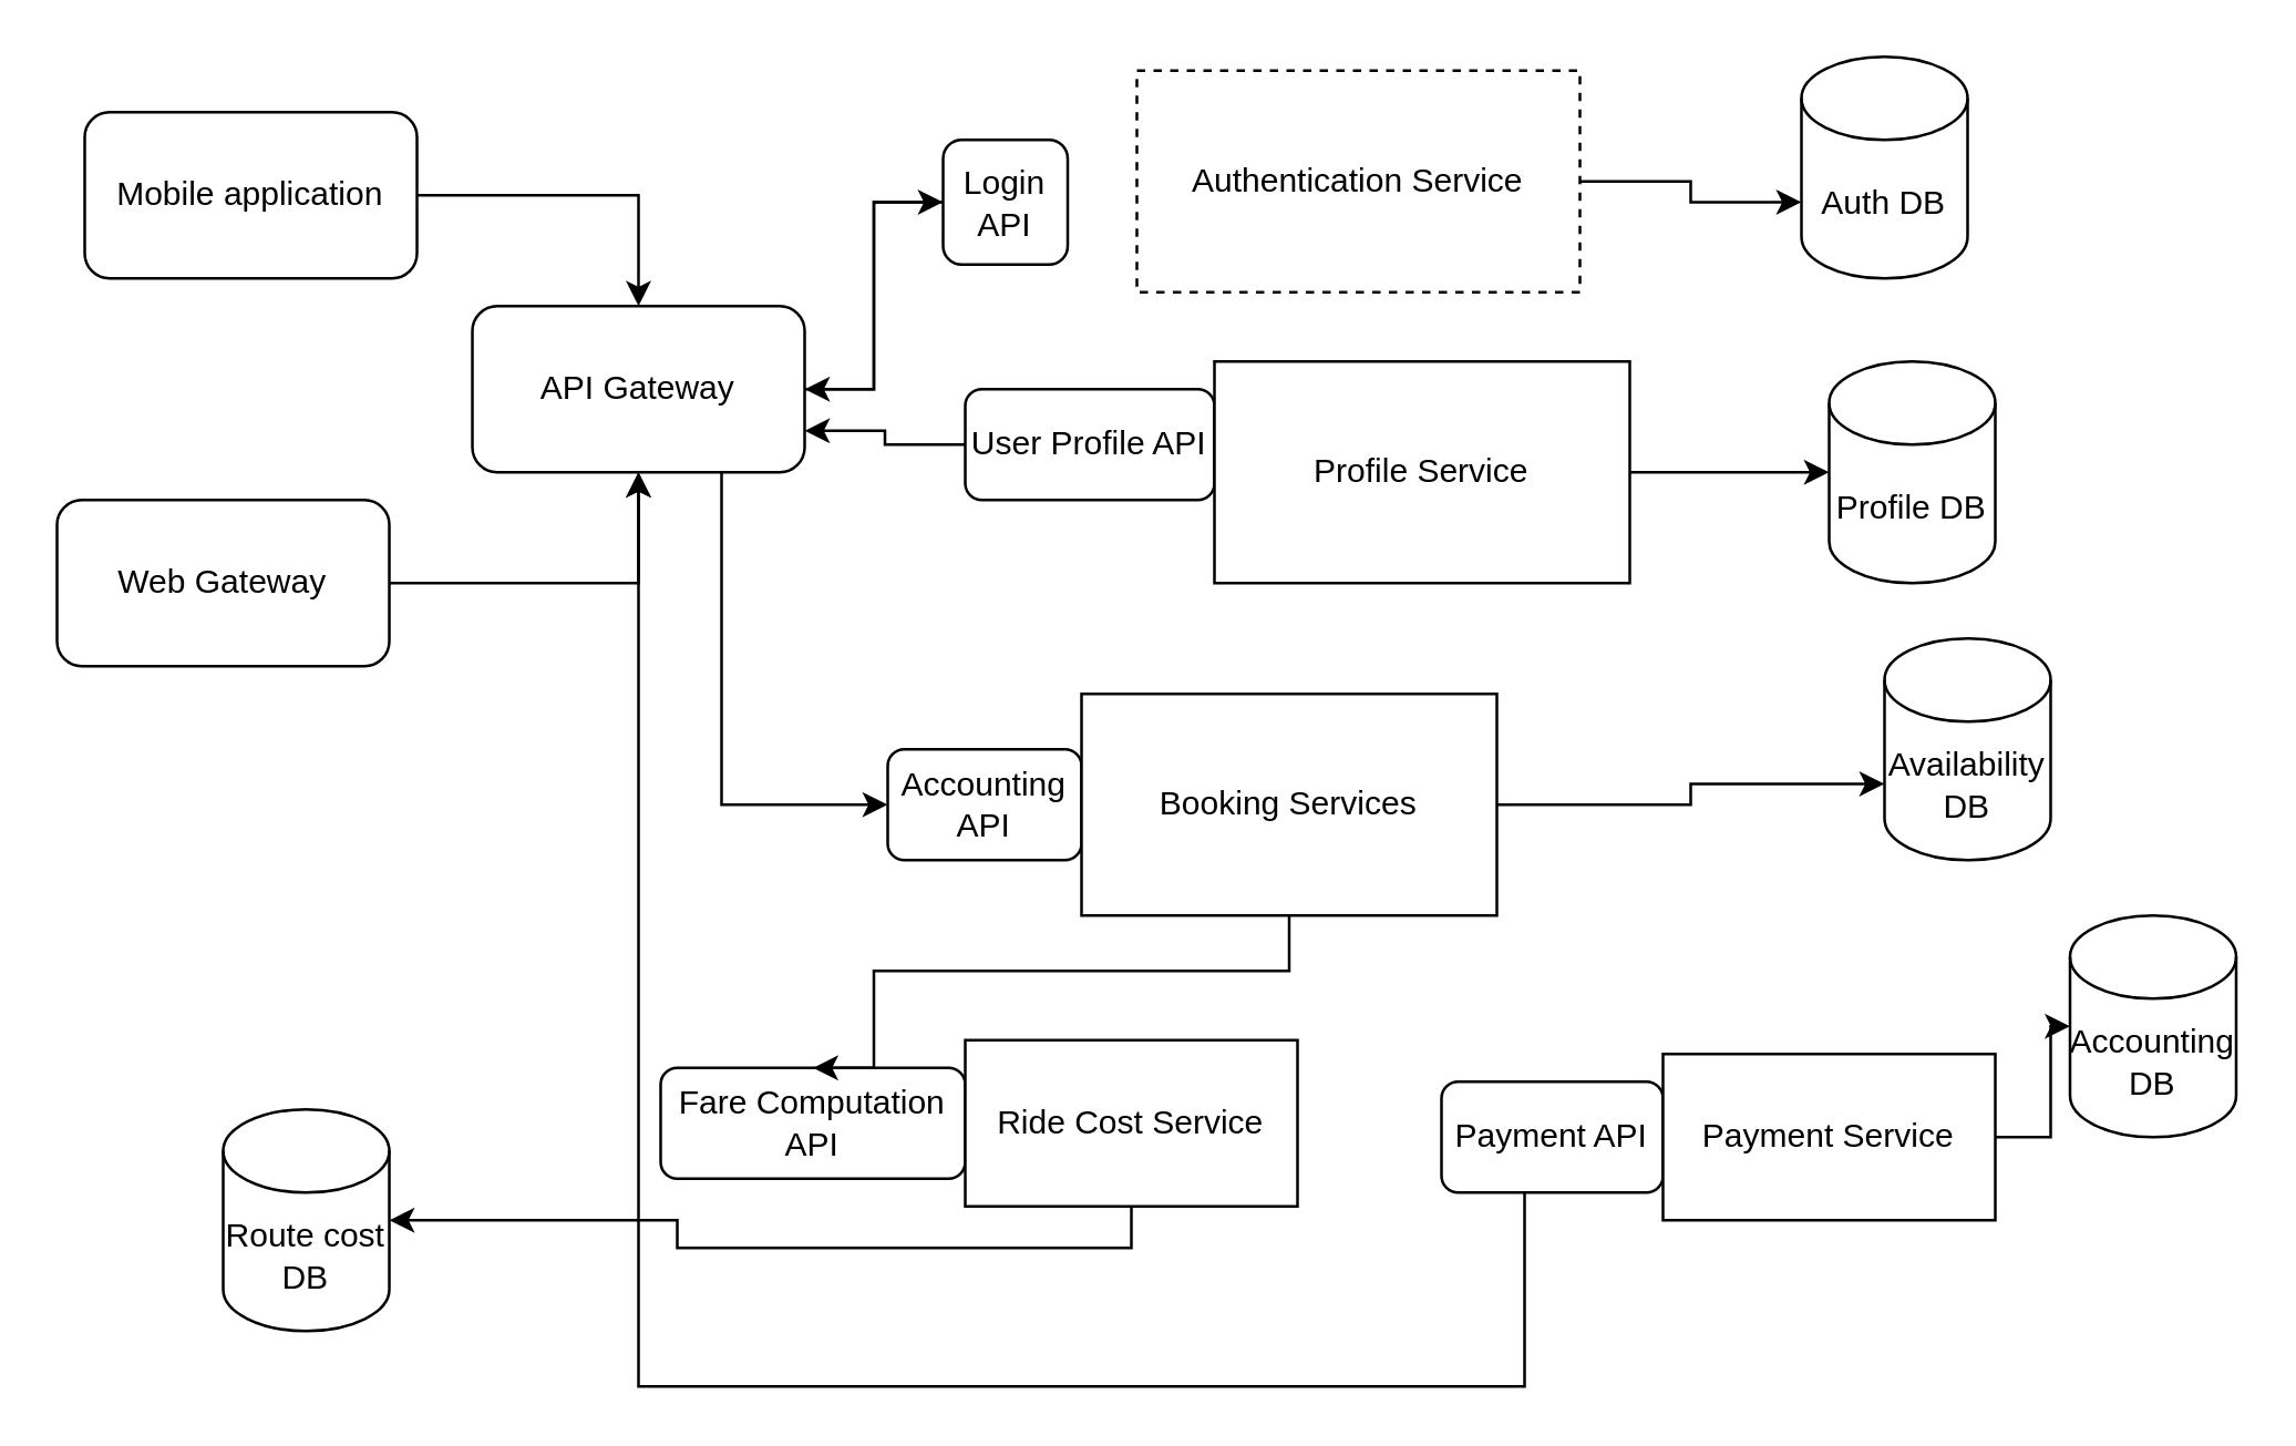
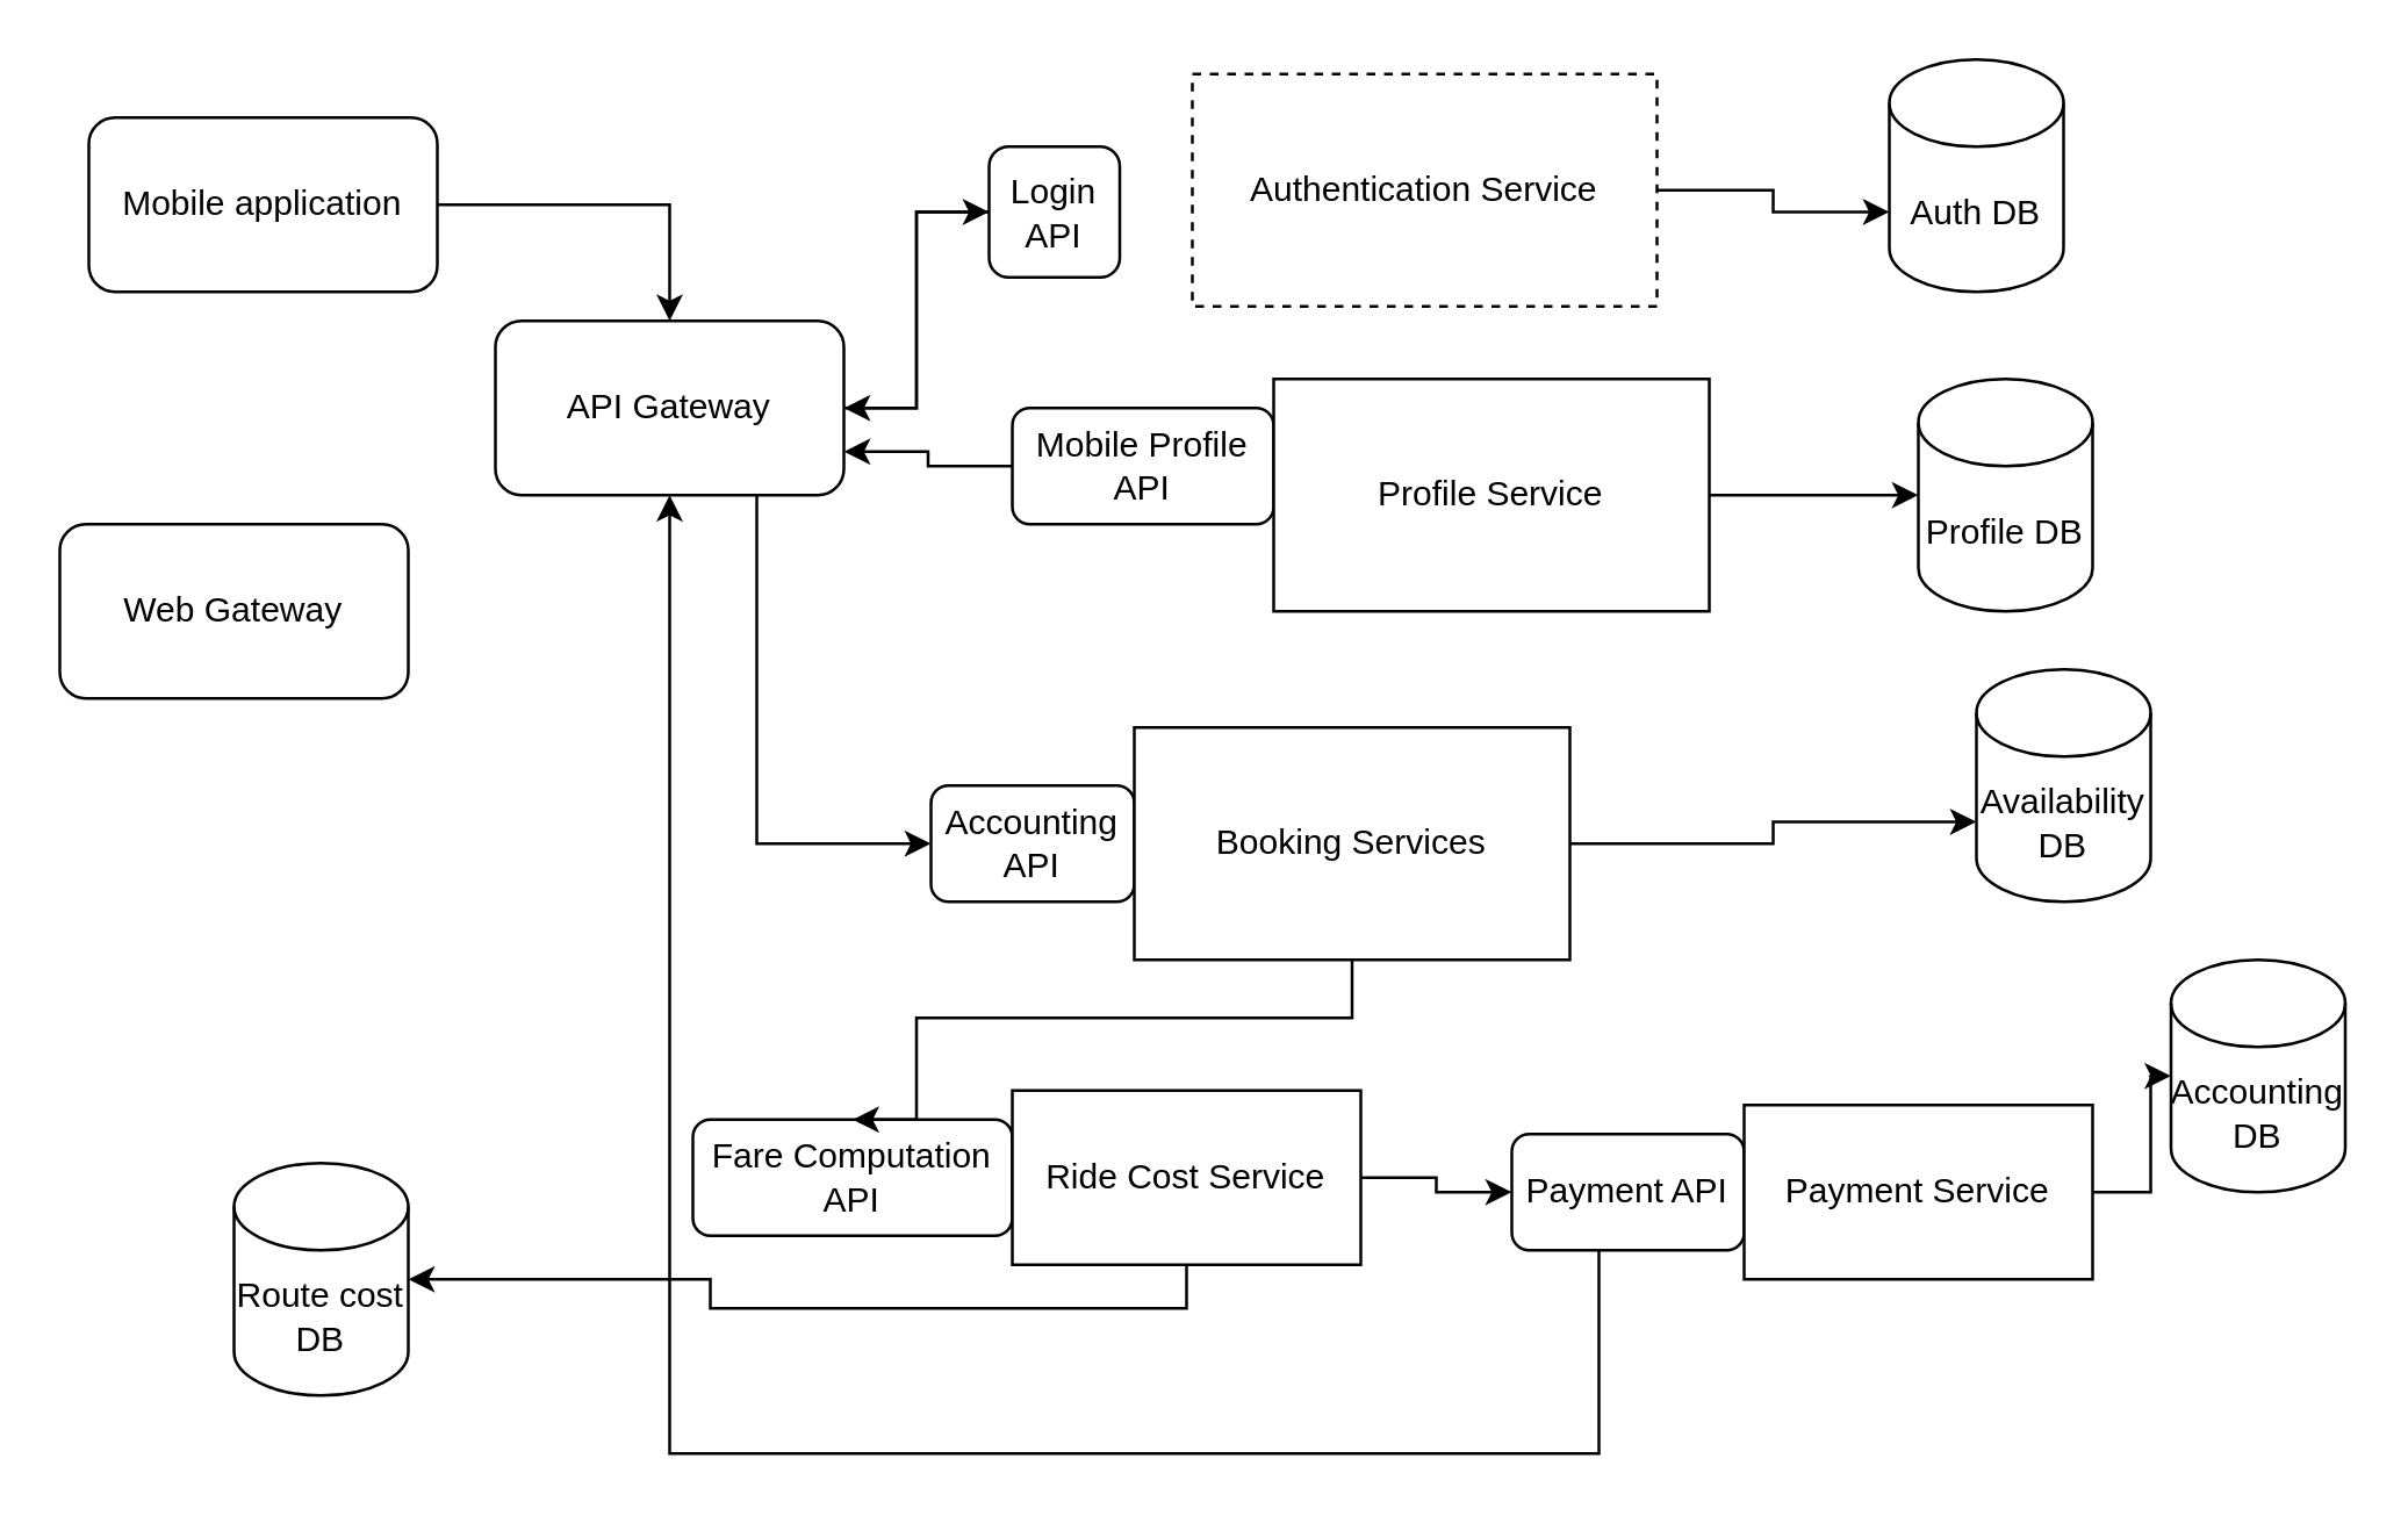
- <mxCell id="14" value="User Profile API" style="rounded=1;whiteSpace=wrap;html=1;" vertex="1" parent="1"><mxGeometry x="348" y="140" width="90" height="40" as="geometry" /></mxCell>
+ <mxCell id="14" value="Mobile Profile API" style="rounded=1;whiteSpace=wrap;html=1;" vertex="1" parent="1"><mxGeometry x="348" y="140" width="90" height="40" as="geometry" /></mxCell>
- <mxCell id="4" style="edgeStyle=orthogonalEdgeStyle;rounded=0;orthogonalLoop=1;jettySize=auto;html=1;entryX=0.5;entryY=1;entryDx=0;entryDy=0;" edge="1" parent="1" source="5" target="8"><mxGeometry relative="1" as="geometry"><mxPoint x="280" y="230" as="targetPoint" /></mxGeometry></mxCell>
+ <mxCell id="28" style="edgeStyle=orthogonalEdgeStyle;rounded=0;orthogonalLoop=1;jettySize=auto;html=1;entryX=0;entryY=0.5;entryDx=0;entryDy=0;" edge="1" parent="1" source="30" target="17"><mxGeometry relative="1" as="geometry" /></mxCell>
